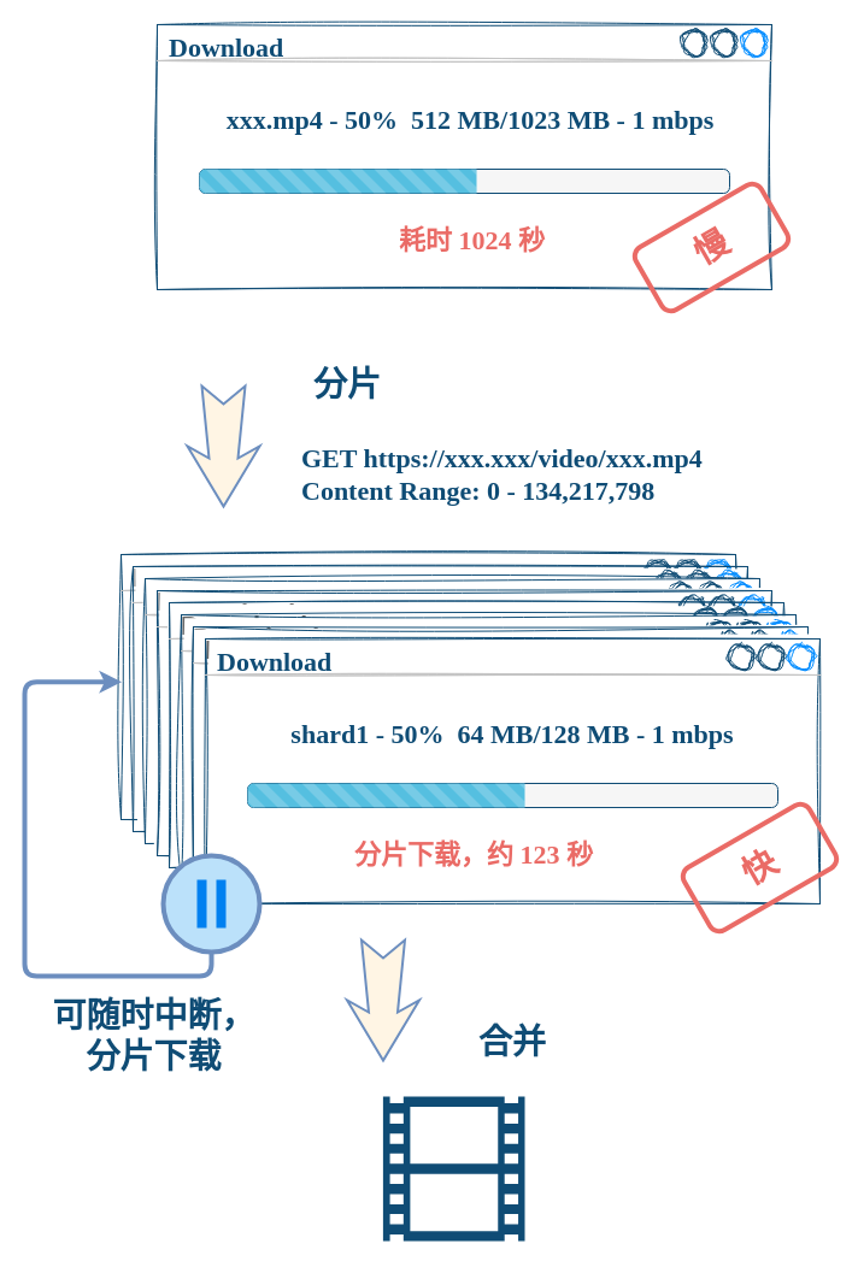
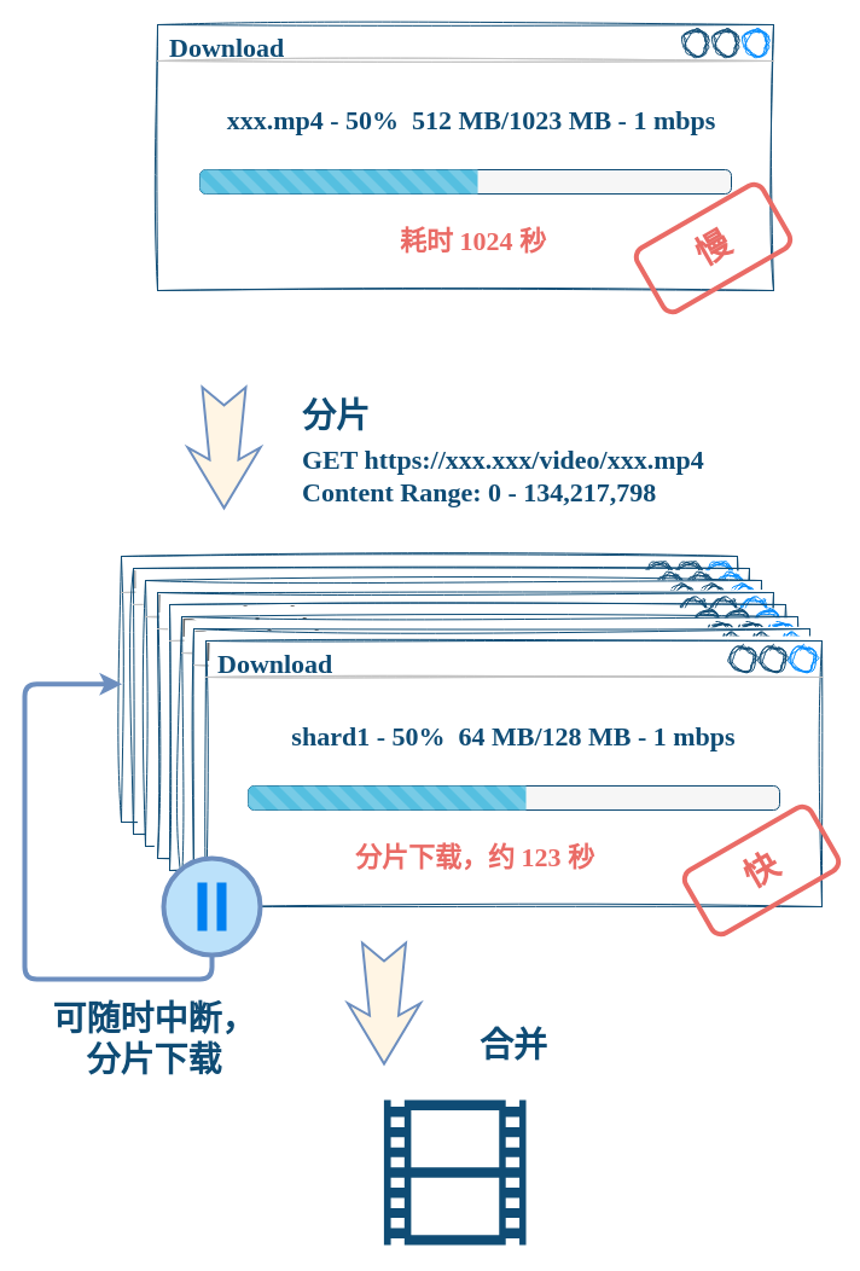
- <mxCell id="41" value="&lt;font face=&quot;Comic Sans MS&quot; data-font-src=&quot;https://fonts.googleapis.com/css?family=ZCOOL+QingKe+HuangYou&quot; color=&quot;#0f4c75&quot; style=&quot;font-size: 28px;&quot;&gt;&lt;b style=&quot;font-size: 28px;&quot;&gt;分片&lt;/b&gt;&lt;/font&gt;" style="rounded=1;whiteSpace=wrap;html=1;shadow=0;dashed=0;strokeColor=none;strokeWidth=2;align=left;verticalAlign=middle;fontFamily=Helvetica;fontSize=28;fontColor=default;fillColor=none;" vertex="1" parent="1"><mxGeometry x="257.5" y="299" width="120" height="40" as="geometry" /></mxCell>
+ <mxCell id="41" value="&lt;font face=&quot;Comic Sans MS&quot; data-font-src=&quot;https://fonts.googleapis.com/css?family=ZCOOL+QingKe+HuangYou&quot; color=&quot;#0f4c75&quot; style=&quot;font-size: 28px;&quot;&gt;&lt;b style=&quot;font-size: 28px;&quot;&gt;分片&lt;/b&gt;&lt;/font&gt;" style="rounded=1;whiteSpace=wrap;html=1;shadow=0;dashed=0;strokeColor=none;strokeWidth=2;align=left;verticalAlign=middle;fontFamily=Helvetica;fontSize=28;fontColor=default;fillColor=none;" vertex="1" parent="1"><mxGeometry x="247.5" y="324" width="120" height="40" as="geometry" /></mxCell>
